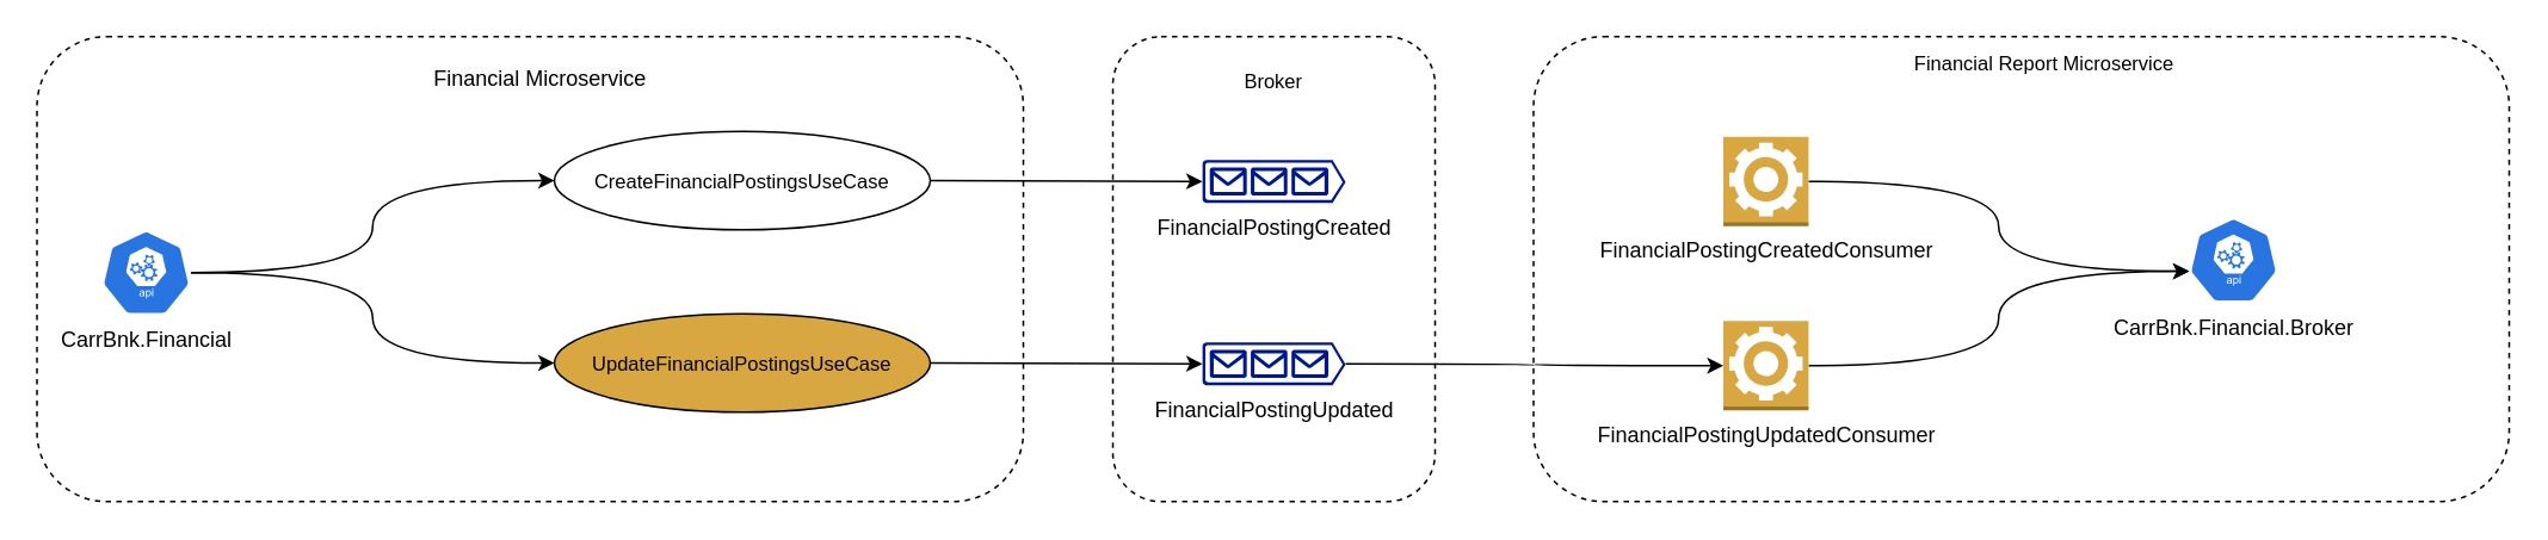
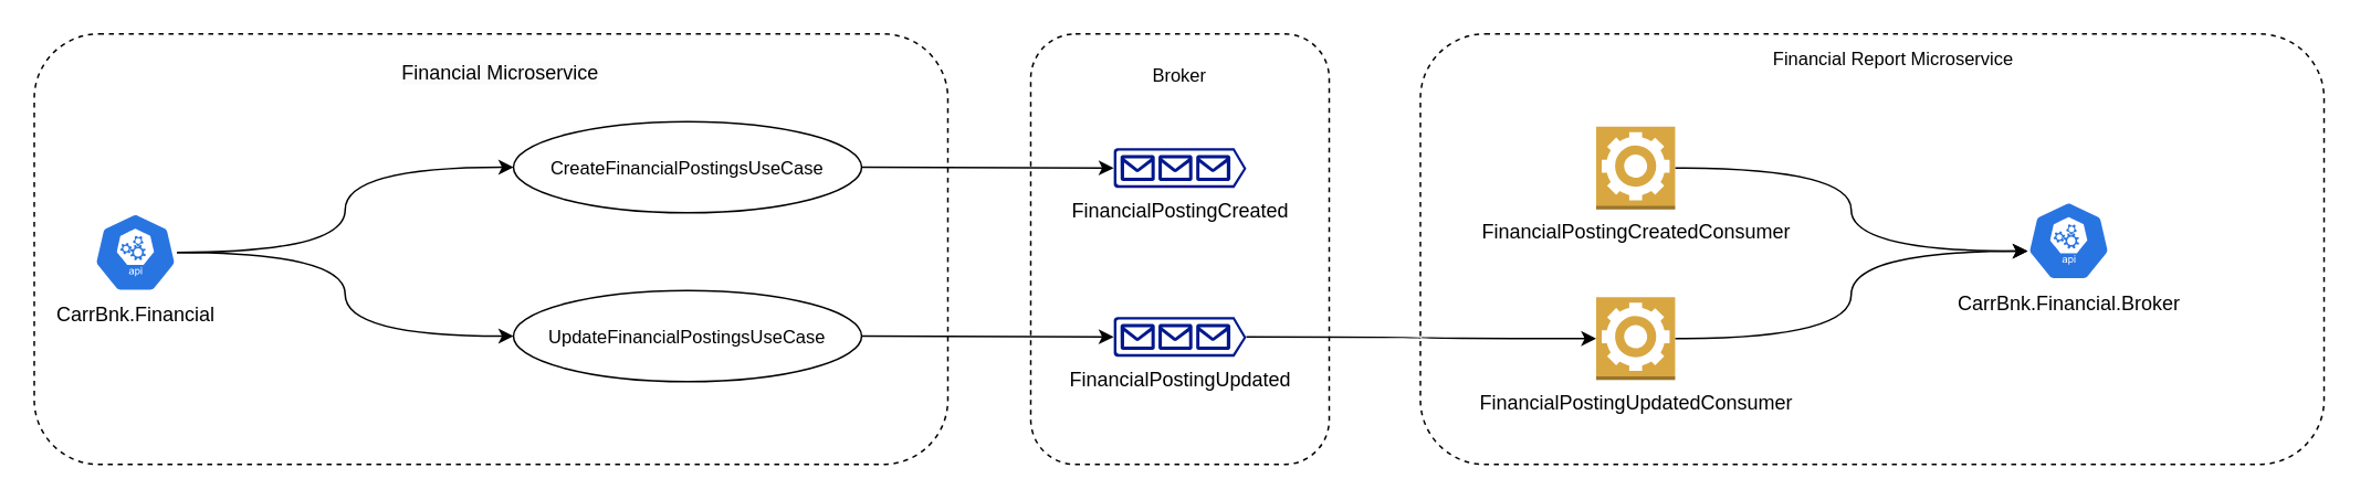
- <mxCell id="15" value="&lt;font style=&quot;font-size: 11px;&quot;&gt;UpdateFinancialPostingsUseCase&lt;/font&gt;" style="ellipse;whiteSpace=wrap;html=1;fillColor=#d9a741;" parent="1" vertex="1"><mxGeometry x="309" y="175" width="210" height="55" as="geometry" /></mxCell>
+ <mxCell id="15" value="&lt;font style=&quot;font-size: 11px;&quot;&gt;UpdateFinancialPostingsUseCase&lt;/font&gt;" style="ellipse;whiteSpace=wrap;html=1;" parent="1" vertex="1"><mxGeometry x="309" y="175" width="210" height="55" as="geometry" /></mxCell>
